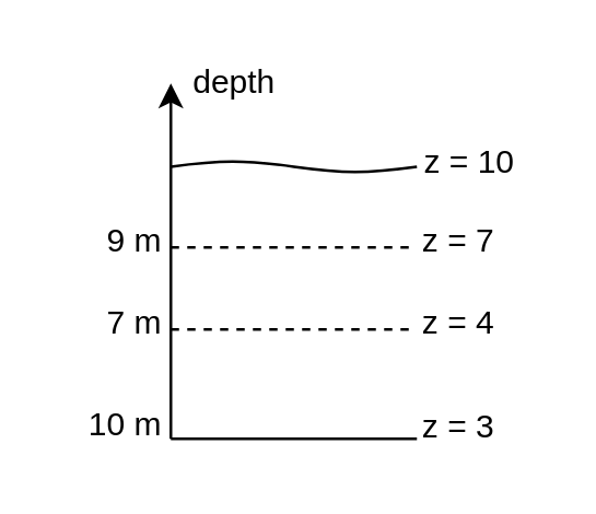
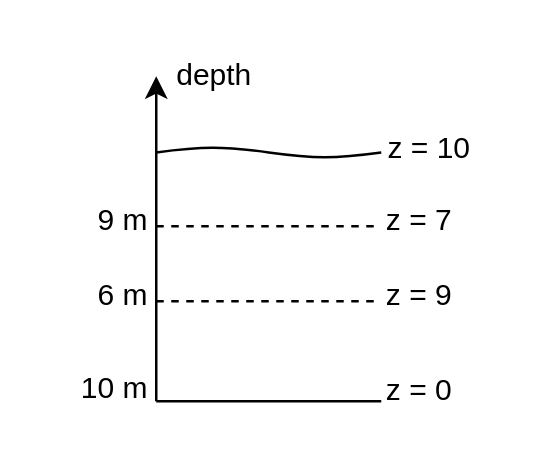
- <mxCell id="7" value="7 m" style="text;html=1;align=right;verticalAlign=middle;resizable=0;points=[];autosize=1;" vertex="1" parent="1"><mxGeometry x="20" y="108" width="40" height="20" as="geometry" /></mxCell>
+ <mxCell id="7" value="6 m" style="text;html=1;align=right;verticalAlign=middle;resizable=0;points=[];autosize=1;" vertex="1" parent="1"><mxGeometry x="20" y="108" width="40" height="20" as="geometry" /></mxCell>
- <mxCell id="12" value="z = 4" style="text;html=1;align=center;verticalAlign=middle;resizable=0;points=[];autosize=1;" vertex="1" parent="1"><mxGeometry x="147" y="108" width="40" height="20" as="geometry" /></mxCell>
+ <mxCell id="12" value="z = 9" style="text;html=1;align=center;verticalAlign=middle;resizable=0;points=[];autosize=1;" vertex="1" parent="1"><mxGeometry x="147" y="108" width="40" height="20" as="geometry" /></mxCell>
- <mxCell id="11" value="z = 3" style="text;html=1;align=center;verticalAlign=middle;resizable=0;points=[];autosize=1;" vertex="1" parent="1"><mxGeometry x="147" y="146" width="40" height="20" as="geometry" /></mxCell>
+ <mxCell id="11" value="z = 0" style="text;html=1;align=center;verticalAlign=middle;resizable=0;points=[];autosize=1;" vertex="1" parent="1"><mxGeometry x="147" y="146" width="40" height="20" as="geometry" /></mxCell>
